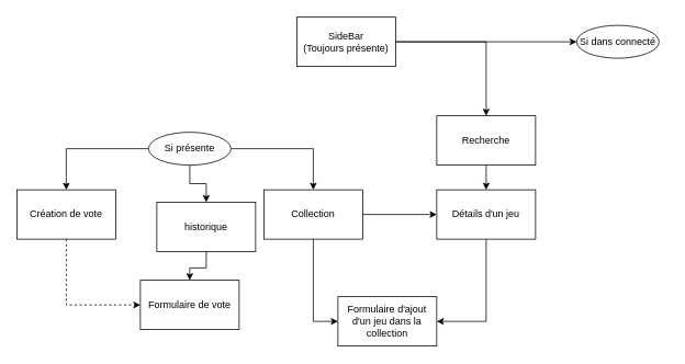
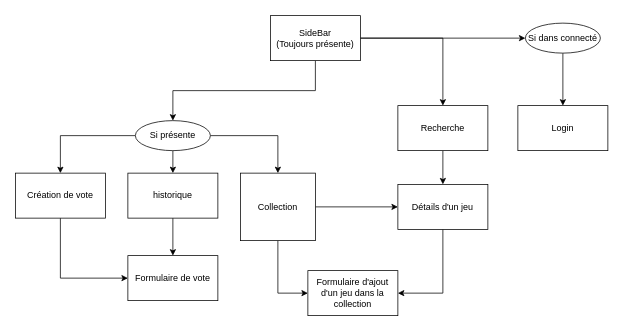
+ <mxCell id="2" style="edgeStyle=orthogonalEdgeStyle;rounded=0;orthogonalLoop=1;jettySize=auto;html=1;exitX=0.5;exitY=1;exitDx=0;exitDy=0;entryX=0.5;entryY=0;entryDx=0;entryDy=0;" edge="1" parent="1" source="5" target="15"><mxGeometry relative="1" as="geometry" /></mxCell>
+ <mxCell id="24" style="edgeStyle=orthogonalEdgeStyle;rounded=0;orthogonalLoop=1;jettySize=auto;html=1;entryX=0.5;entryY=0;entryDx=0;entryDy=0;" edge="1" parent="1" source="25" target="6"><mxGeometry relative="1" as="geometry" /></mxCell>
+ <mxCell id="6" value="Login" style="whiteSpace=wrap;html=1;align=center;treeFolding=1;treeMoving=1;container=1;recursiveResize=0;" vertex="1" parent="1"><mxGeometry x="690" y="140" width="120" height="60" as="geometry" /></mxCell>
- <mxCell id="11" value="Collection" style="whiteSpace=wrap;html=1;align=center;treeFolding=1;treeMoving=1;container=1;recursiveResize=0;" vertex="1" parent="1"><mxGeometry x="320" y="230" width="120" height="60" as="geometry" /></mxCell>
+ <mxCell id="11" value="Collection" style="whiteSpace=wrap;html=1;align=center;treeFolding=1;treeMoving=1;container=1;recursiveResize=0;" vertex="1" parent="1"><mxGeometry x="320" y="230" width="100" height="90" as="geometry" /></mxCell>
- <mxCell id="22" value="Détails d'un jeu" style="whiteSpace=wrap;html=1;align=center;treeFolding=1;treeMoving=1;container=1;recursiveResize=0;" vertex="1" parent="1"><mxGeometry x="530" y="230" width="120" height="60" as="geometry" /></mxCell>
+ <mxCell id="22" value="Détails d'un jeu" style="whiteSpace=wrap;html=1;align=center;treeFolding=1;treeMoving=1;container=1;recursiveResize=0;" vertex="1" parent="1"><mxGeometry x="530" y="245" width="120" height="60" as="geometry" /></mxCell>
- <mxCell id="20" value="historique" style="whiteSpace=wrap;html=1;align=center;treeFolding=1;treeMoving=1;container=1;recursiveResize=0;" vertex="1" parent="1"><mxGeometry x="190" y="245" width="120" height="60" as="geometry" /></mxCell>
+ <mxCell id="20" value="historique" style="whiteSpace=wrap;html=1;align=center;treeFolding=1;treeMoving=1;container=1;recursiveResize=0;" vertex="1" parent="1"><mxGeometry x="170" y="230" width="120" height="60" as="geometry" /></mxCell>
- <mxCell id="16" style="edgeStyle=orthogonalEdgeStyle;rounded=0;orthogonalLoop=1;jettySize=auto;html=1;exitX=0.5;exitY=1;exitDx=0;exitDy=0;entryX=0;entryY=0.5;entryDx=0;entryDy=0;dashed=1;" edge="1" parent="1" source="17" target="18"><mxGeometry relative="1" as="geometry" /></mxCell>
+ <mxCell id="16" style="edgeStyle=orthogonalEdgeStyle;rounded=0;orthogonalLoop=1;jettySize=auto;html=1;exitX=0.5;exitY=1;exitDx=0;exitDy=0;entryX=0;entryY=0.5;entryDx=0;entryDy=0;" edge="1" parent="1" source="17" target="18"><mxGeometry relative="1" as="geometry" /></mxCell>
